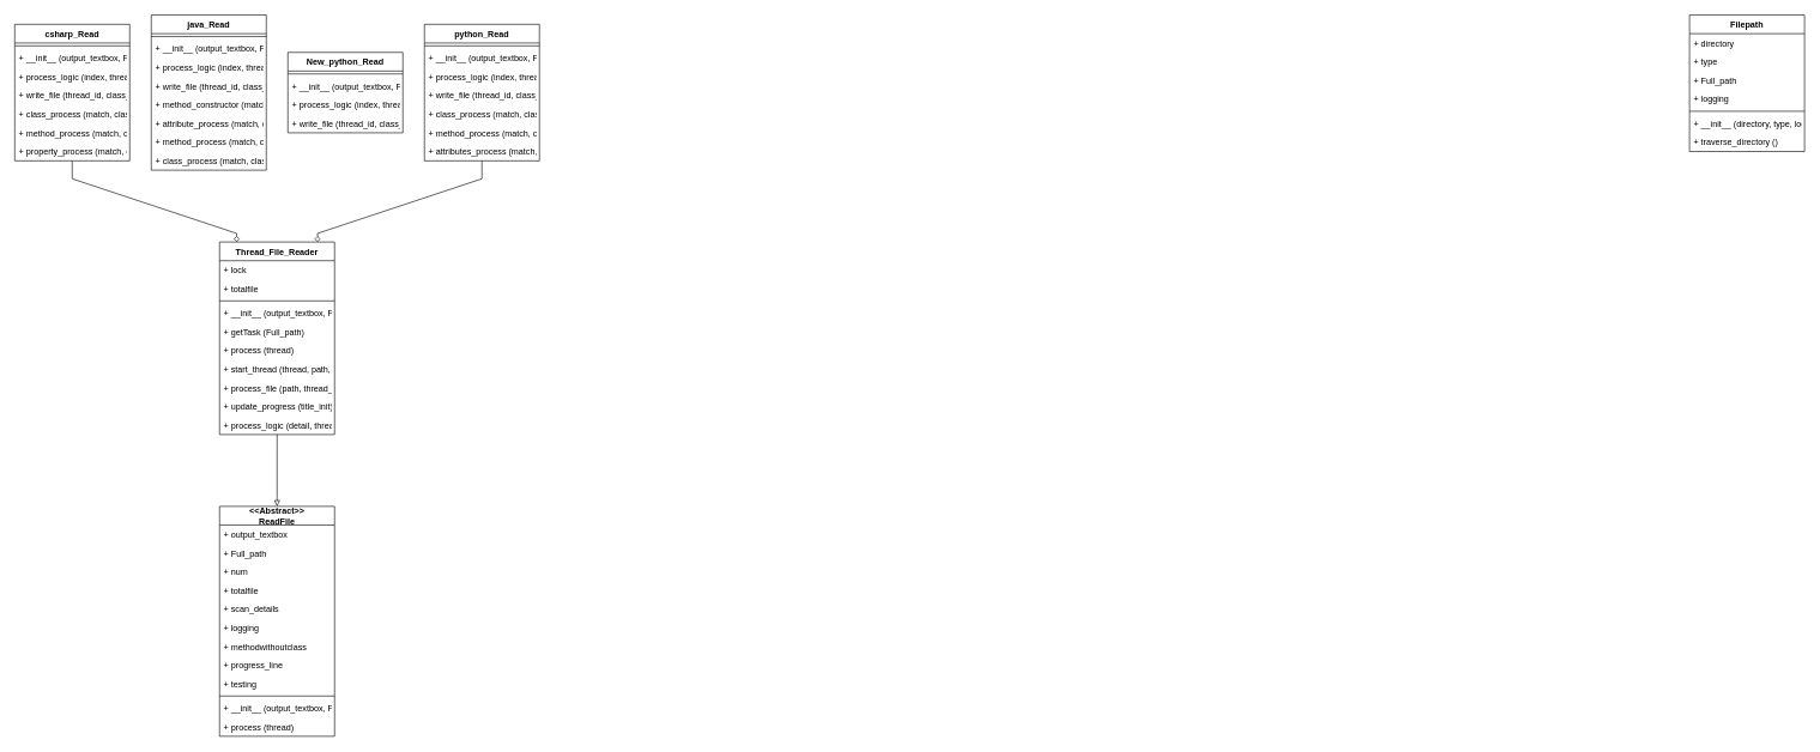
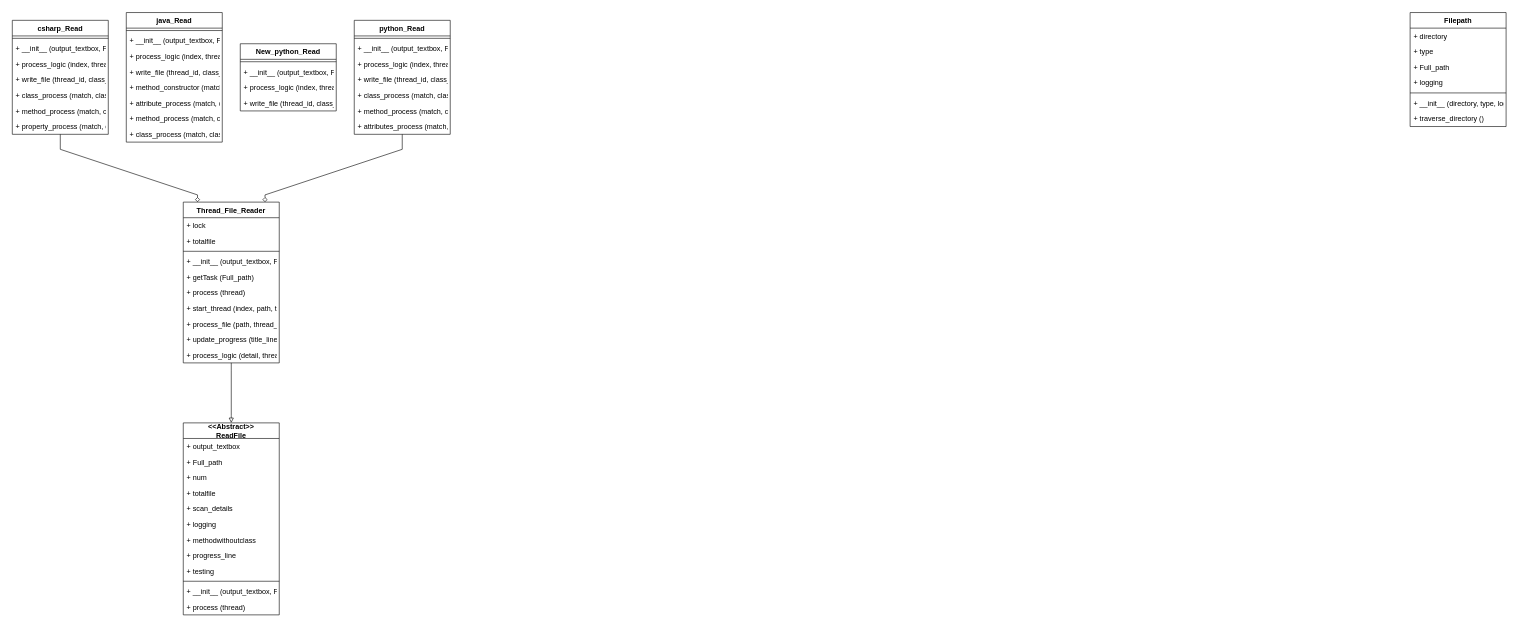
- <mxCell id="49" value="+ start_thread (thread, path, title_line)" style="text;strokeColor=none;fillColor=none;align=left;verticalAlign=top;spacingLeft=4;spacingRight=4;overflow=hidden;rotatable=0;points=[[0,0.5],[1,0.5]];portConstraint=eastwest;fontColor=#000000;" parent="42" vertex="1"><mxGeometry y="164" width="160" height="26" as="geometry" /></mxCell>
+ <mxCell id="49" value="+ start_thread (index, path, title_line)" style="text;strokeColor=none;fillColor=none;align=left;verticalAlign=top;spacingLeft=4;spacingRight=4;overflow=hidden;rotatable=0;points=[[0,0.5],[1,0.5]];portConstraint=eastwest;fontColor=#000000;" parent="42" vertex="1"><mxGeometry y="164" width="160" height="26" as="geometry" /></mxCell>
- <mxCell id="51" value="+ update_progress (title_init)" style="text;strokeColor=none;fillColor=none;align=left;verticalAlign=top;spacingLeft=4;spacingRight=4;overflow=hidden;rotatable=0;points=[[0,0.5],[1,0.5]];portConstraint=eastwest;fontColor=#000000;" parent="42" vertex="1"><mxGeometry y="216" width="160" height="26" as="geometry" /></mxCell>
+ <mxCell id="51" value="+ update_progress (title_line)" style="text;strokeColor=none;fillColor=none;align=left;verticalAlign=top;spacingLeft=4;spacingRight=4;overflow=hidden;rotatable=0;points=[[0,0.5],[1,0.5]];portConstraint=eastwest;fontColor=#000000;" parent="42" vertex="1"><mxGeometry y="216" width="160" height="26" as="geometry" /></mxCell>
